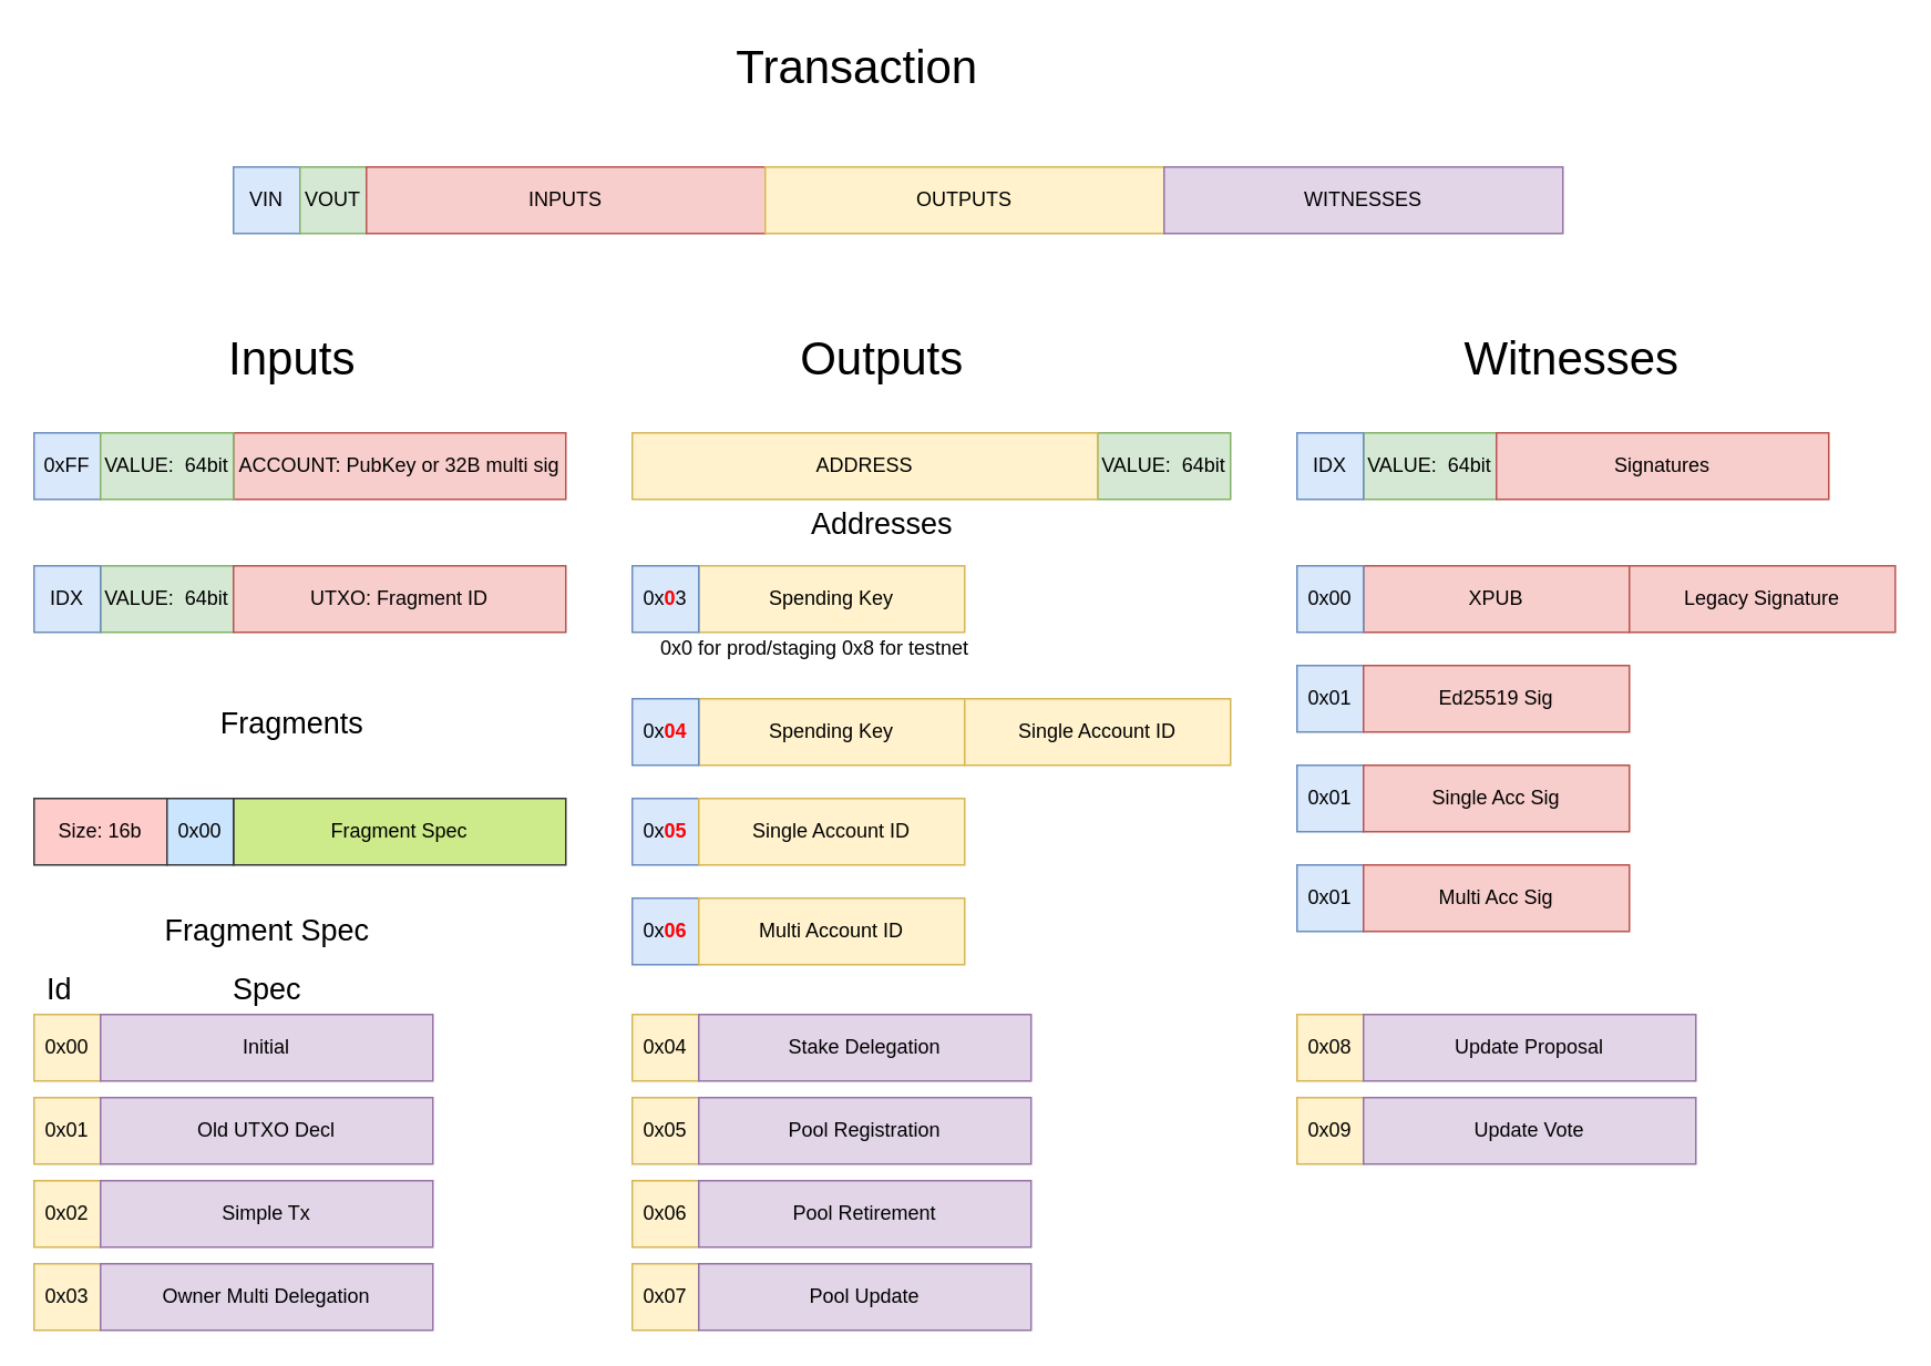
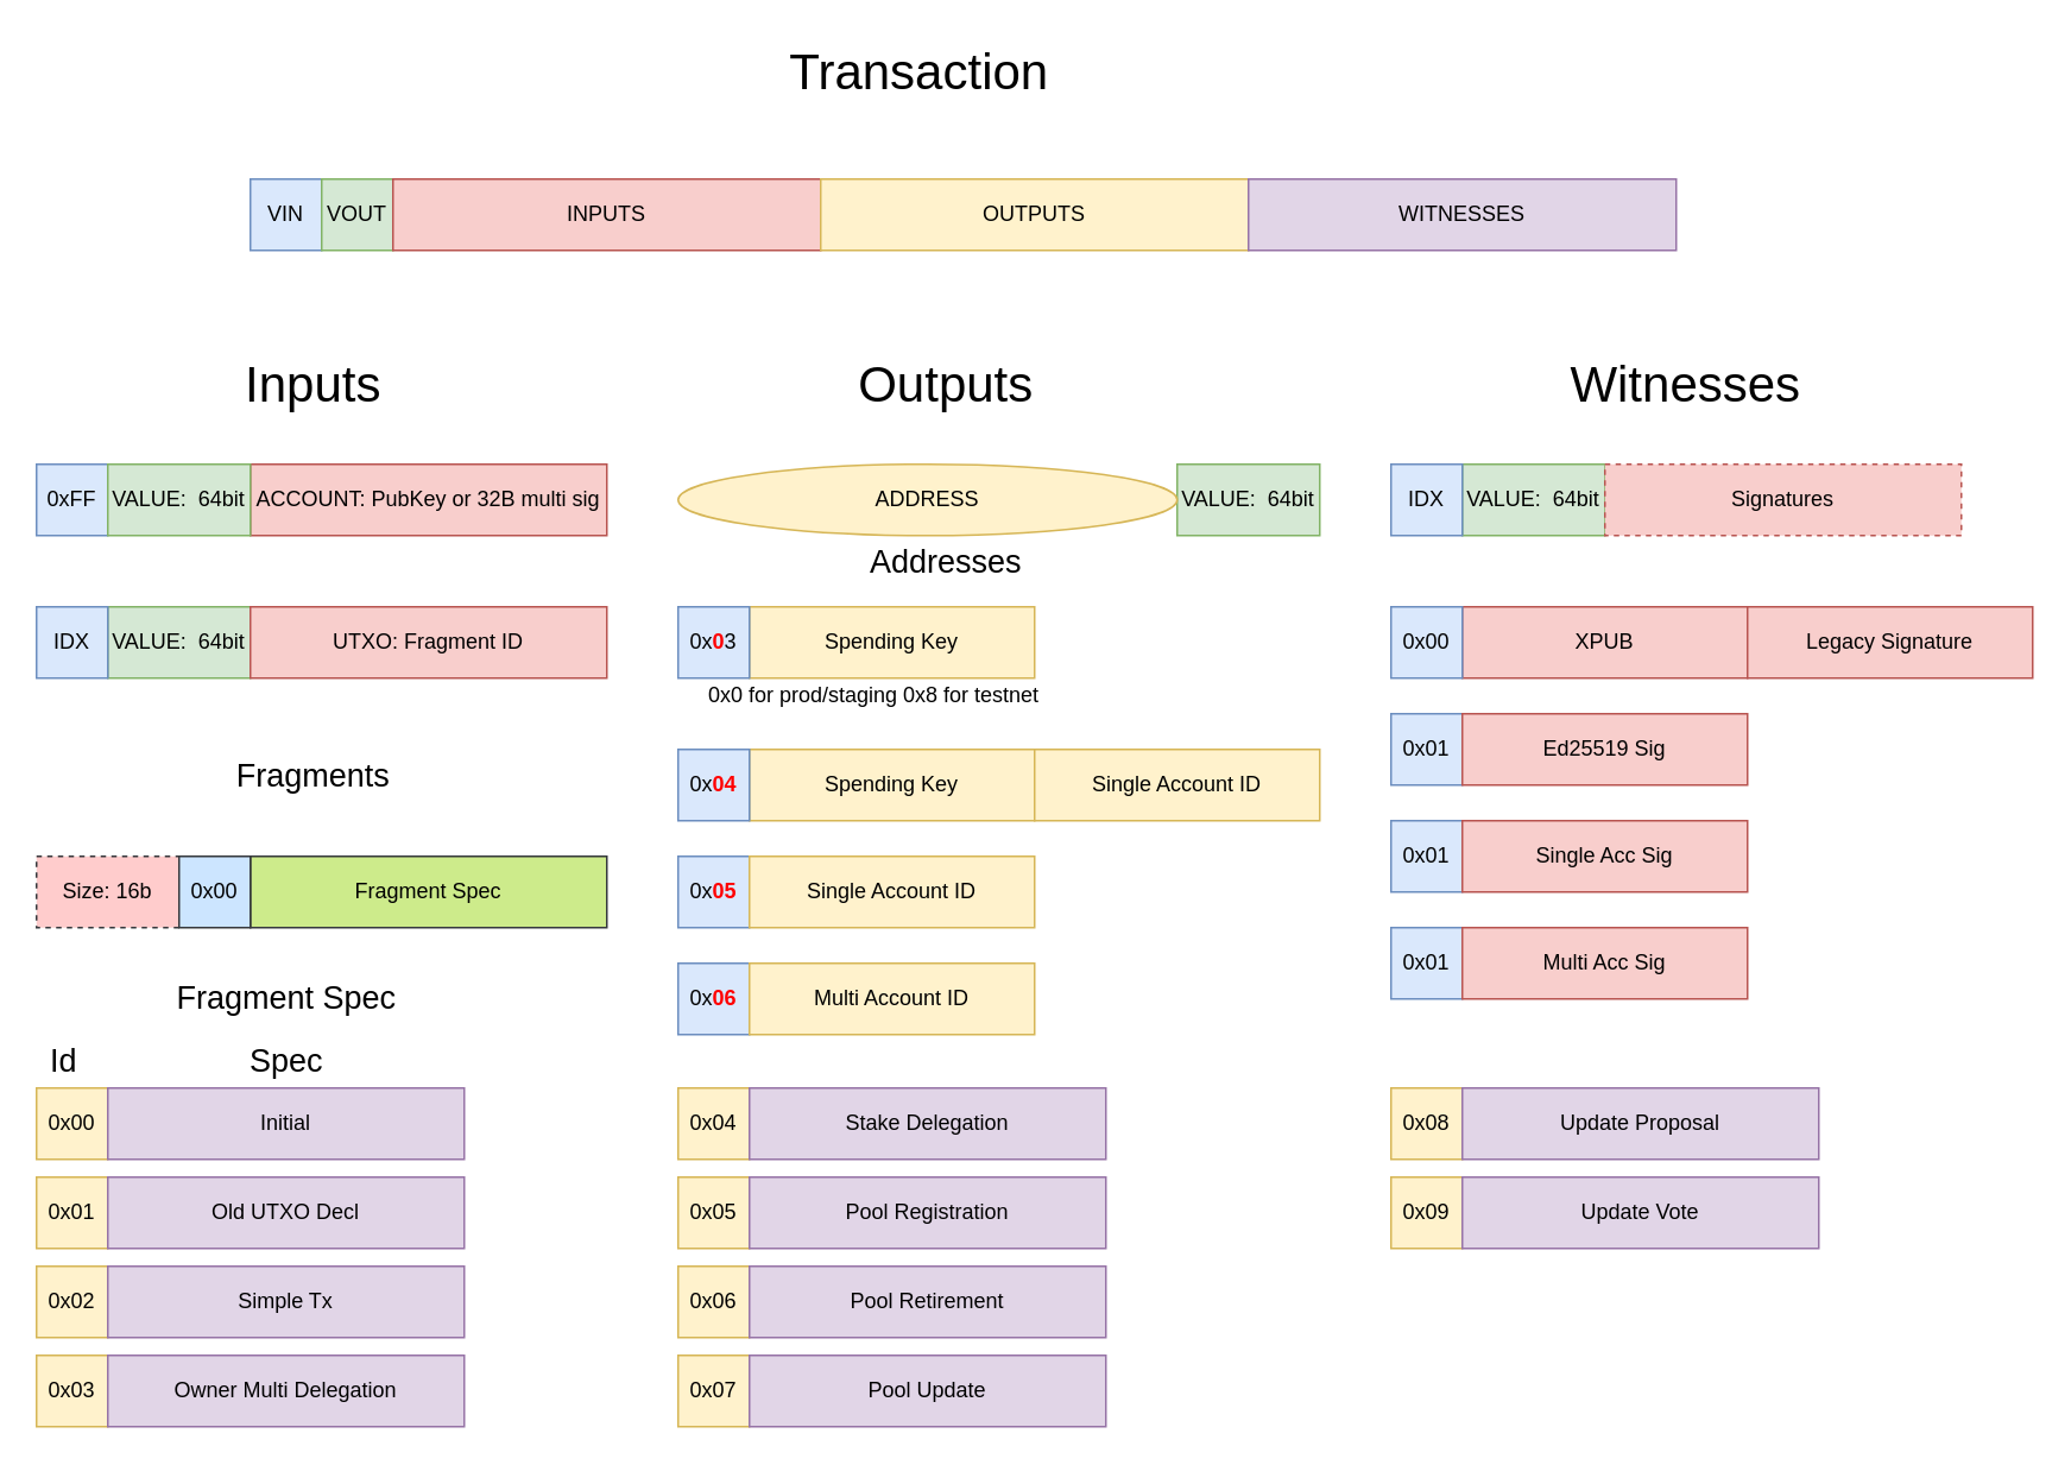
- <mxCell id="14" value="ADDRESS" style="rounded=0;whiteSpace=wrap;html=1;fillColor=#fff2cc;strokeColor=#d6b656;" vertex="1" parent="1"><mxGeometry x="380" y="260" width="280" height="40" as="geometry" /></mxCell>
+ <mxCell id="14" value="ADDRESS" style="ellipse;whiteSpace=wrap;html=1;fillColor=#fff2cc;strokeColor=#d6b656;" vertex="1" parent="1"><mxGeometry x="380" y="260" width="280" height="40" as="geometry" /></mxCell>
- <mxCell id="16" value="Signatures" style="rounded=0;whiteSpace=wrap;html=1;fillColor=#f8cecc;strokeColor=#b85450;" vertex="1" parent="1"><mxGeometry x="900" y="260" width="200" height="40" as="geometry" /></mxCell>
+ <mxCell id="16" value="Signatures" style="rounded=0;whiteSpace=wrap;html=1;fillColor=#f8cecc;strokeColor=#b85450;dashed=1;" vertex="1" parent="1"><mxGeometry x="900" y="260" width="200" height="40" as="geometry" /></mxCell>
- <mxCell id="42" value="Size: 16b" style="rounded=0;whiteSpace=wrap;html=1;fillColor=#ffcccc;strokeColor=#36393d;" vertex="1" parent="1"><mxGeometry x="20" y="480" width="80" height="40" as="geometry" /></mxCell>
+ <mxCell id="42" value="Size: 16b" style="rounded=0;whiteSpace=wrap;html=1;fillColor=#ffcccc;strokeColor=#36393d;dashed=1;" vertex="1" parent="1"><mxGeometry x="20" y="480" width="80" height="40" as="geometry" /></mxCell>
